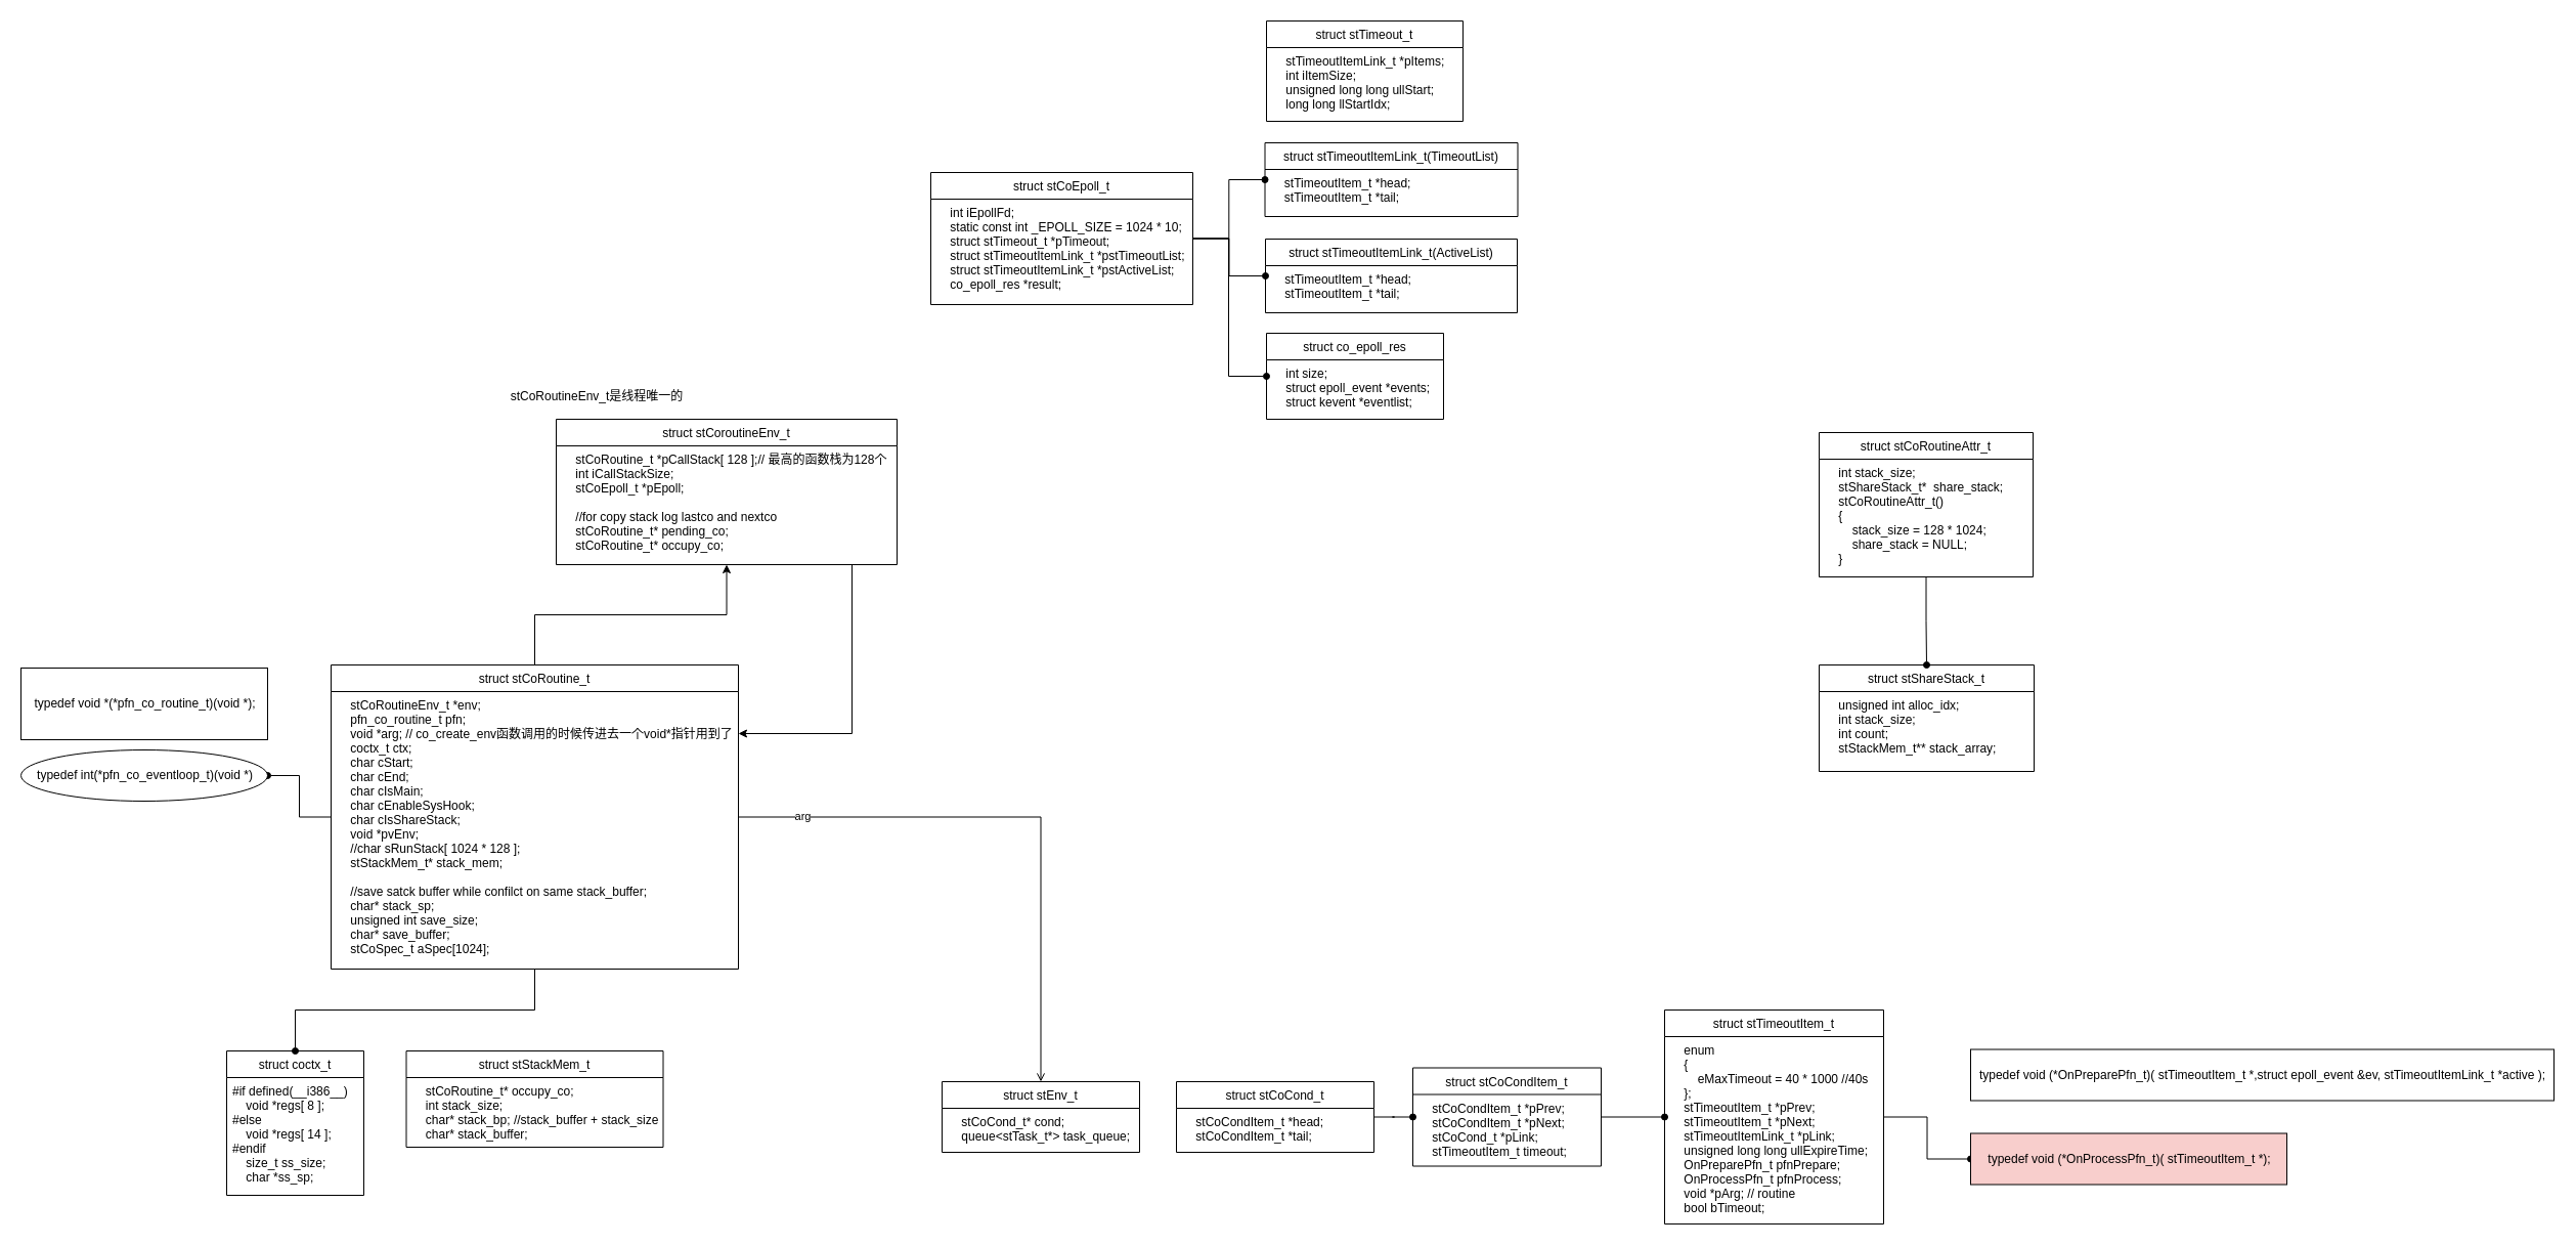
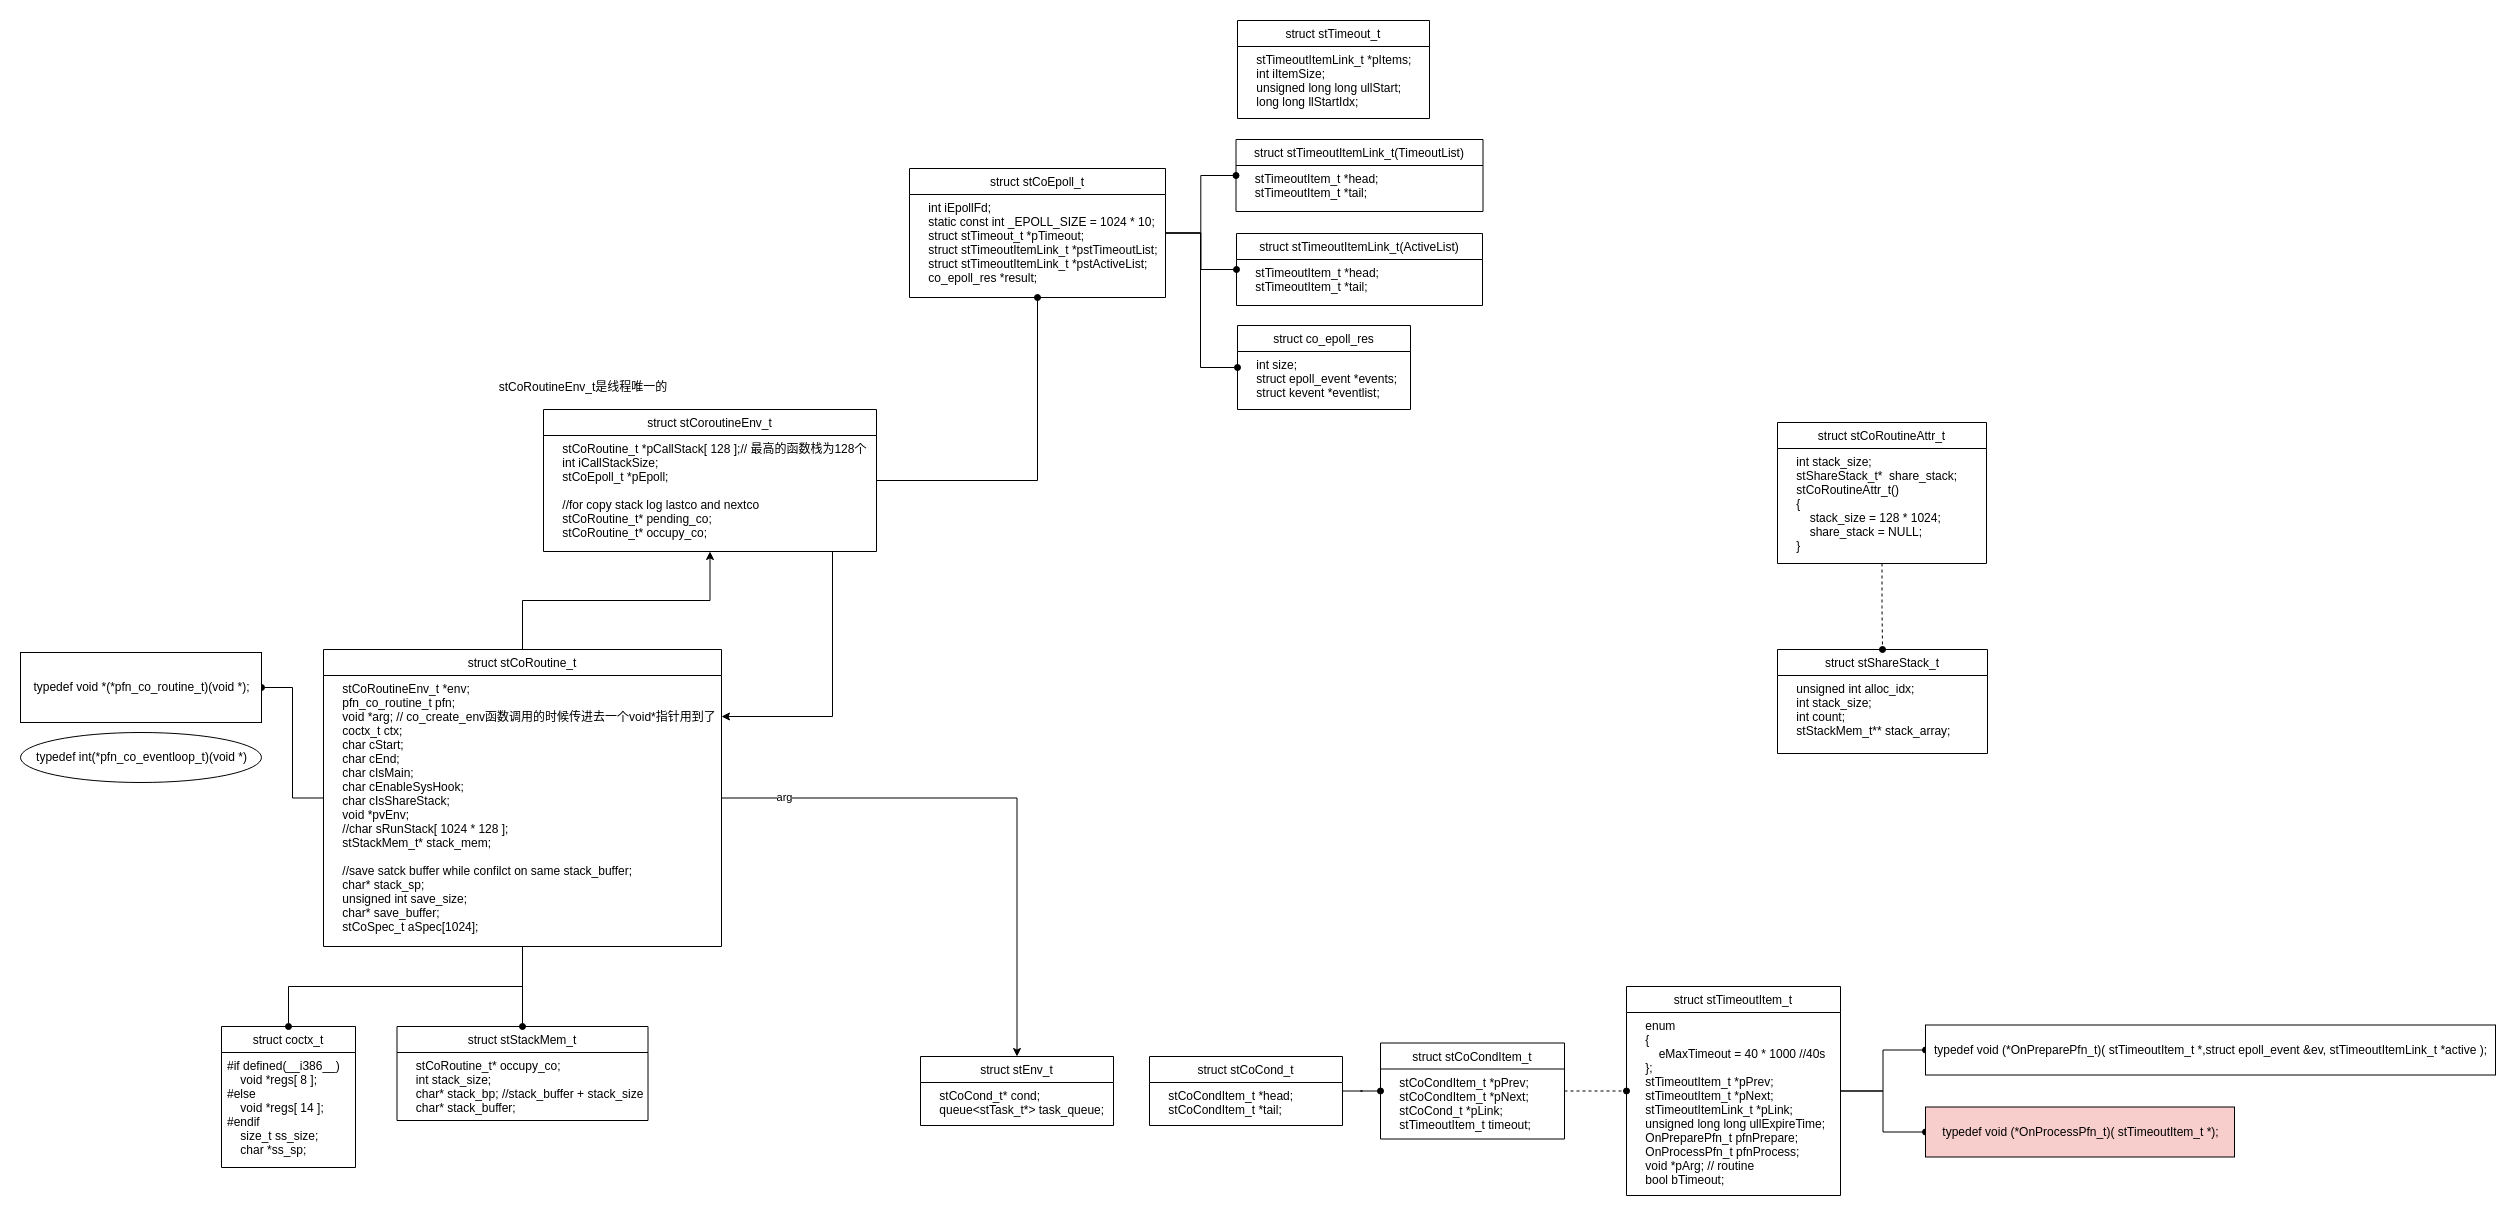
+ <mxCell id="2" style="edgeStyle=orthogonalEdgeStyle;rounded=0;orthogonalLoop=1;jettySize=auto;html=1;endArrow=oval;endFill=1;" edge="1" parent="1" source="4" target="30"><mxGeometry relative="1" as="geometry" /></mxCell>
- <mxCell id="14" style="edgeStyle=orthogonalEdgeStyle;rounded=0;orthogonalLoop=1;jettySize=auto;html=1;endArrow=oval;endFill=1;" edge="1" parent="1" source="15" target="17"><mxGeometry relative="1" as="geometry" /></mxCell>
+ <mxCell id="14" style="edgeStyle=orthogonalEdgeStyle;rounded=0;orthogonalLoop=1;jettySize=auto;html=1;endArrow=oval;endFill=1;dashed=1;" edge="1" parent="1" source="15" target="17"><mxGeometry relative="1" as="geometry" /></mxCell>
+ <mxCell id="7" style="edgeStyle=orthogonalEdgeStyle;rounded=0;orthogonalLoop=1;jettySize=auto;html=1;endArrow=oval;endFill=1;" edge="1" parent="1" source="12" target="20"><mxGeometry relative="1" as="geometry" /></mxCell>
- <mxCell id="8" style="edgeStyle=orthogonalEdgeStyle;rounded=0;orthogonalLoop=1;jettySize=auto;html=1;endArrow=oval;endFill=1;" edge="1" parent="1" source="12" target="19"><mxGeometry relative="1" as="geometry" /></mxCell>
+ <mxCell id="8" style="edgeStyle=orthogonalEdgeStyle;rounded=0;orthogonalLoop=1;jettySize=auto;html=1;endArrow=oval;endFill=1;" edge="1" parent="1" source="12" target="21"><mxGeometry relative="1" as="geometry" /></mxCell>
- <mxCell id="10" style="edgeStyle=orthogonalEdgeStyle;rounded=0;orthogonalLoop=1;jettySize=auto;html=1;endArrow=open;endFill=1;" edge="1" parent="1" source="12" target="25"><mxGeometry relative="1" as="geometry" /></mxCell>
+ <mxCell id="10" style="edgeStyle=orthogonalEdgeStyle;rounded=0;orthogonalLoop=1;jettySize=auto;html=1;endArrow=classic;endFill=1;" edge="1" parent="1" source="12" target="25"><mxGeometry relative="1" as="geometry" /></mxCell>
+ <mxCell id="47" style="edgeStyle=orthogonalEdgeStyle;rounded=0;orthogonalLoop=1;jettySize=auto;html=1;endArrow=oval;endFill=1;" edge="1" parent="1" source="49" target="51"><mxGeometry relative="1" as="geometry" /></mxCell>
- <mxCell id="44" style="edgeStyle=orthogonalEdgeStyle;rounded=0;orthogonalLoop=1;jettySize=auto;html=1;endArrow=oval;endFill=1;" edge="1" parent="1" source="45" target="49"><mxGeometry relative="1" as="geometry" /></mxCell>
+ <mxCell id="44" style="edgeStyle=orthogonalEdgeStyle;rounded=0;orthogonalLoop=1;jettySize=auto;html=1;endArrow=oval;endFill=1;dashed=1;" edge="1" parent="1" source="45" target="49"><mxGeometry relative="1" as="geometry" /></mxCell>
